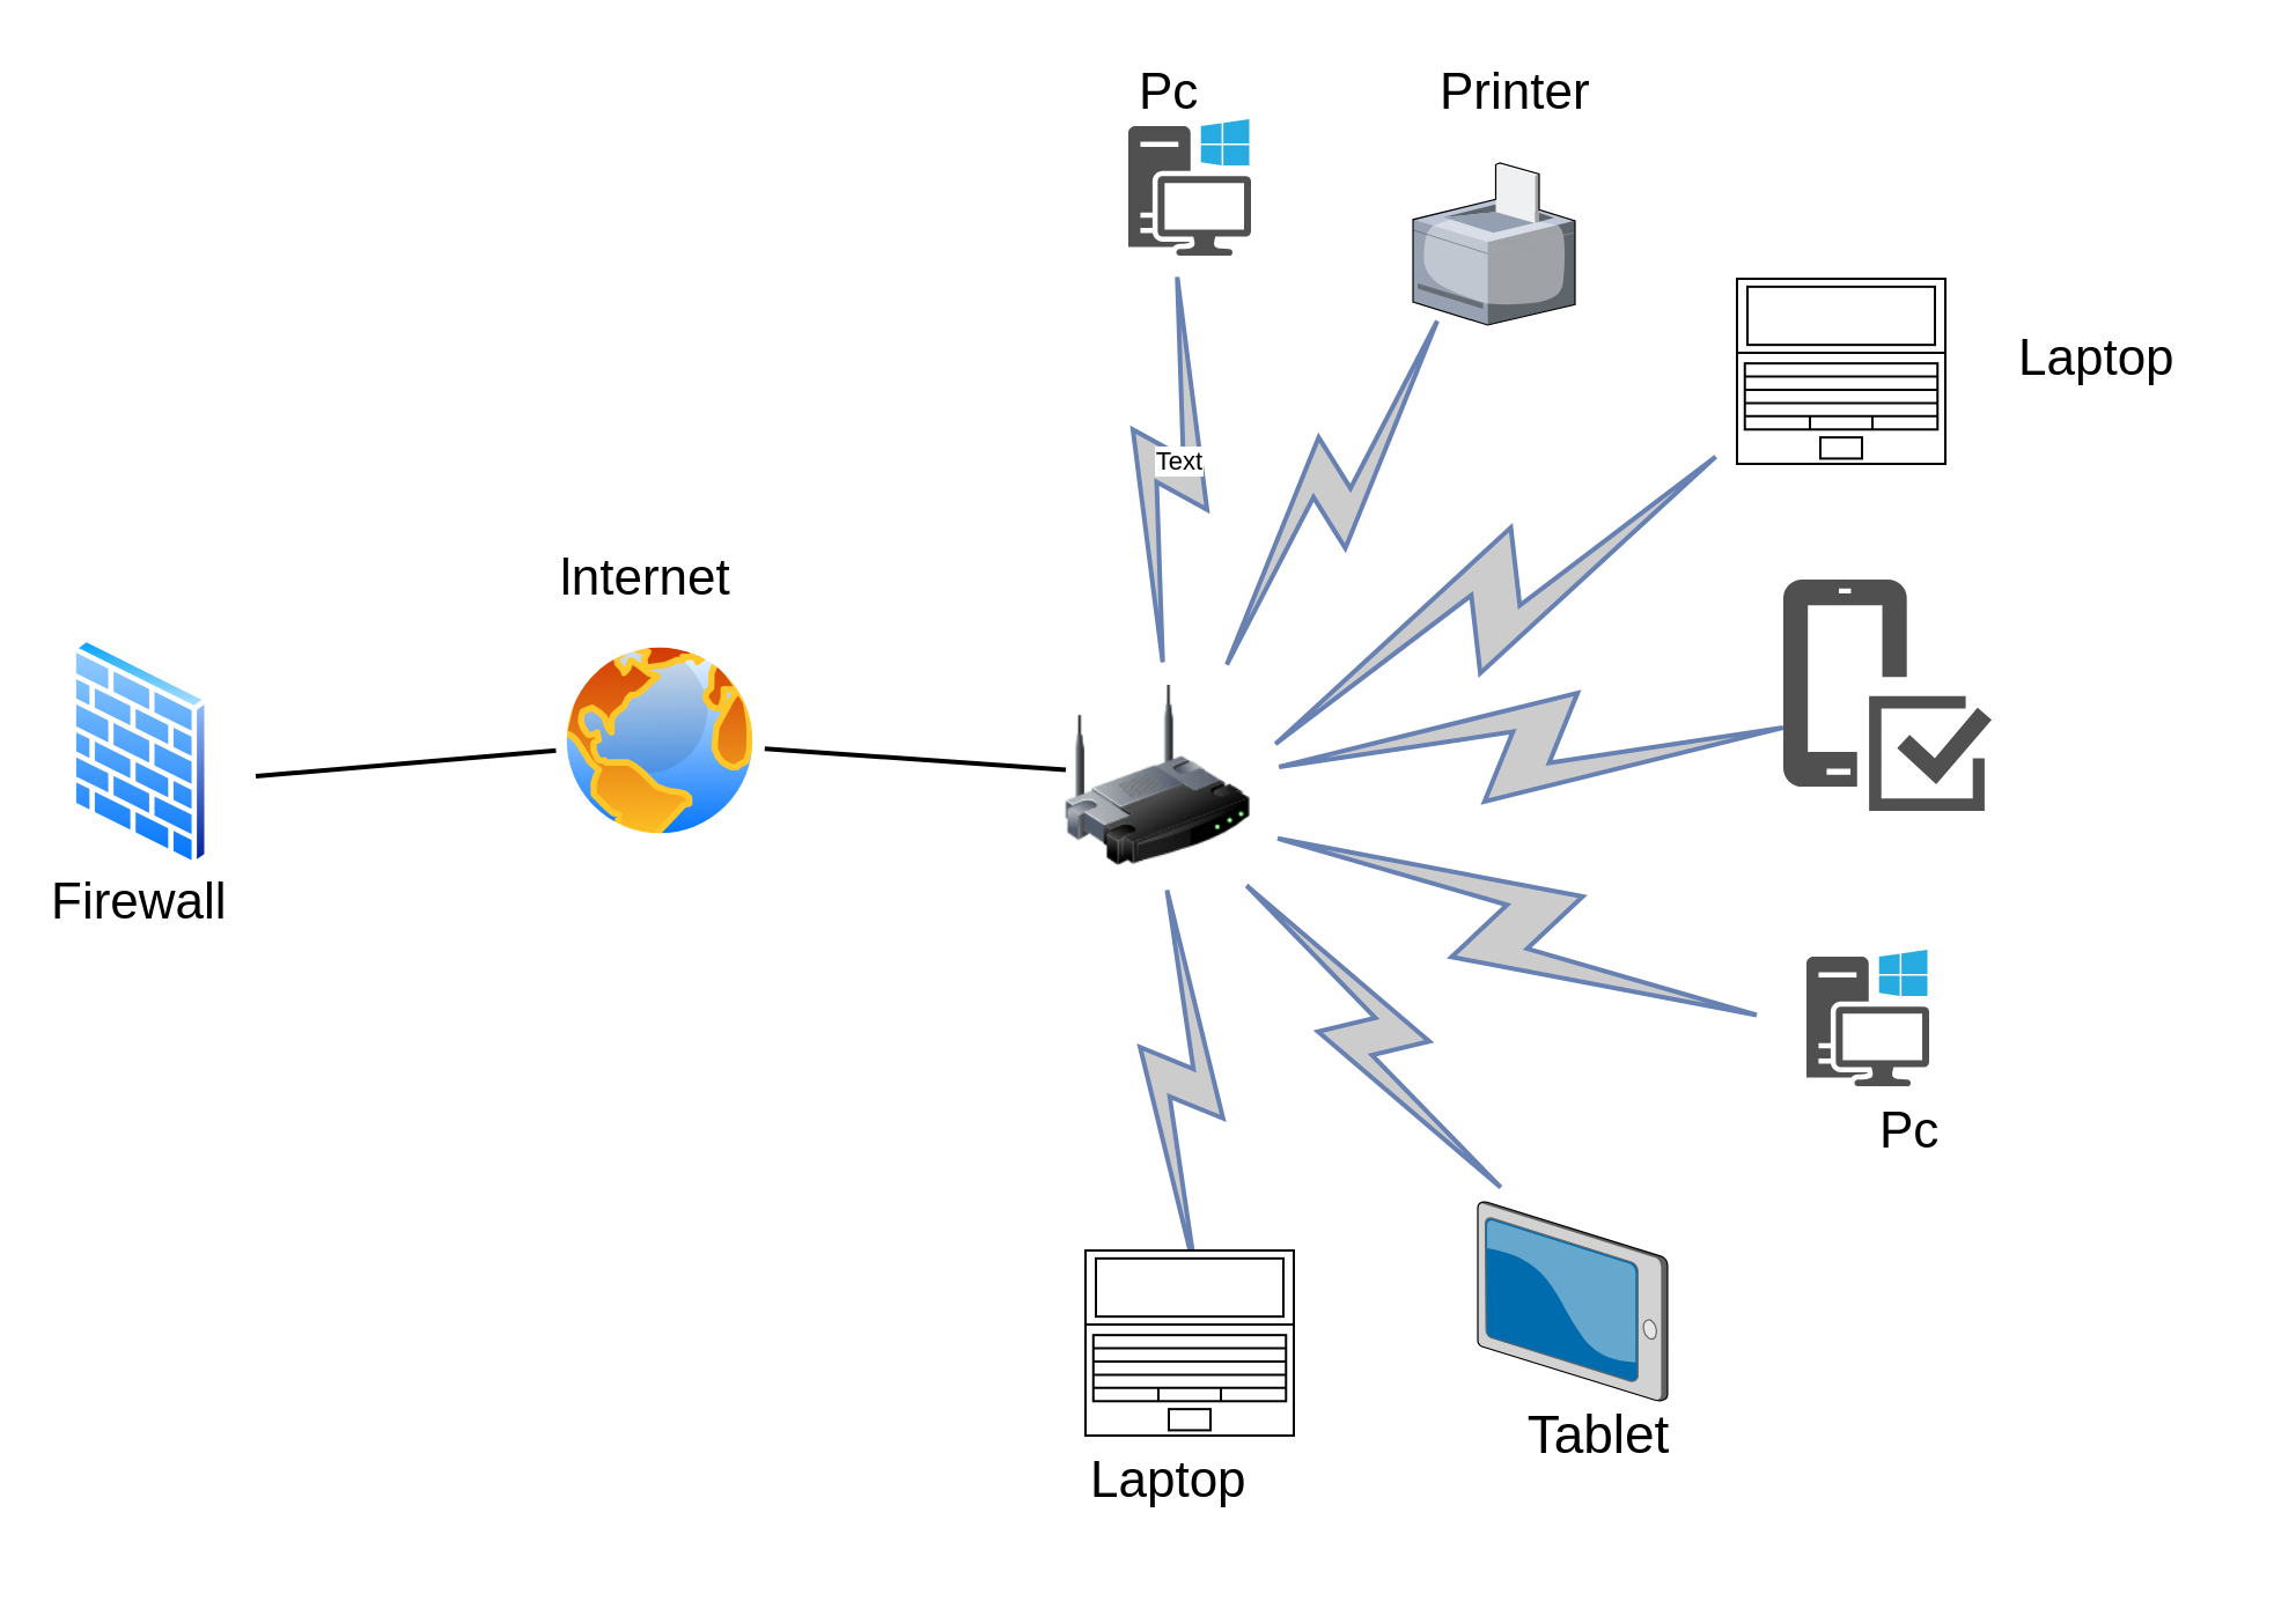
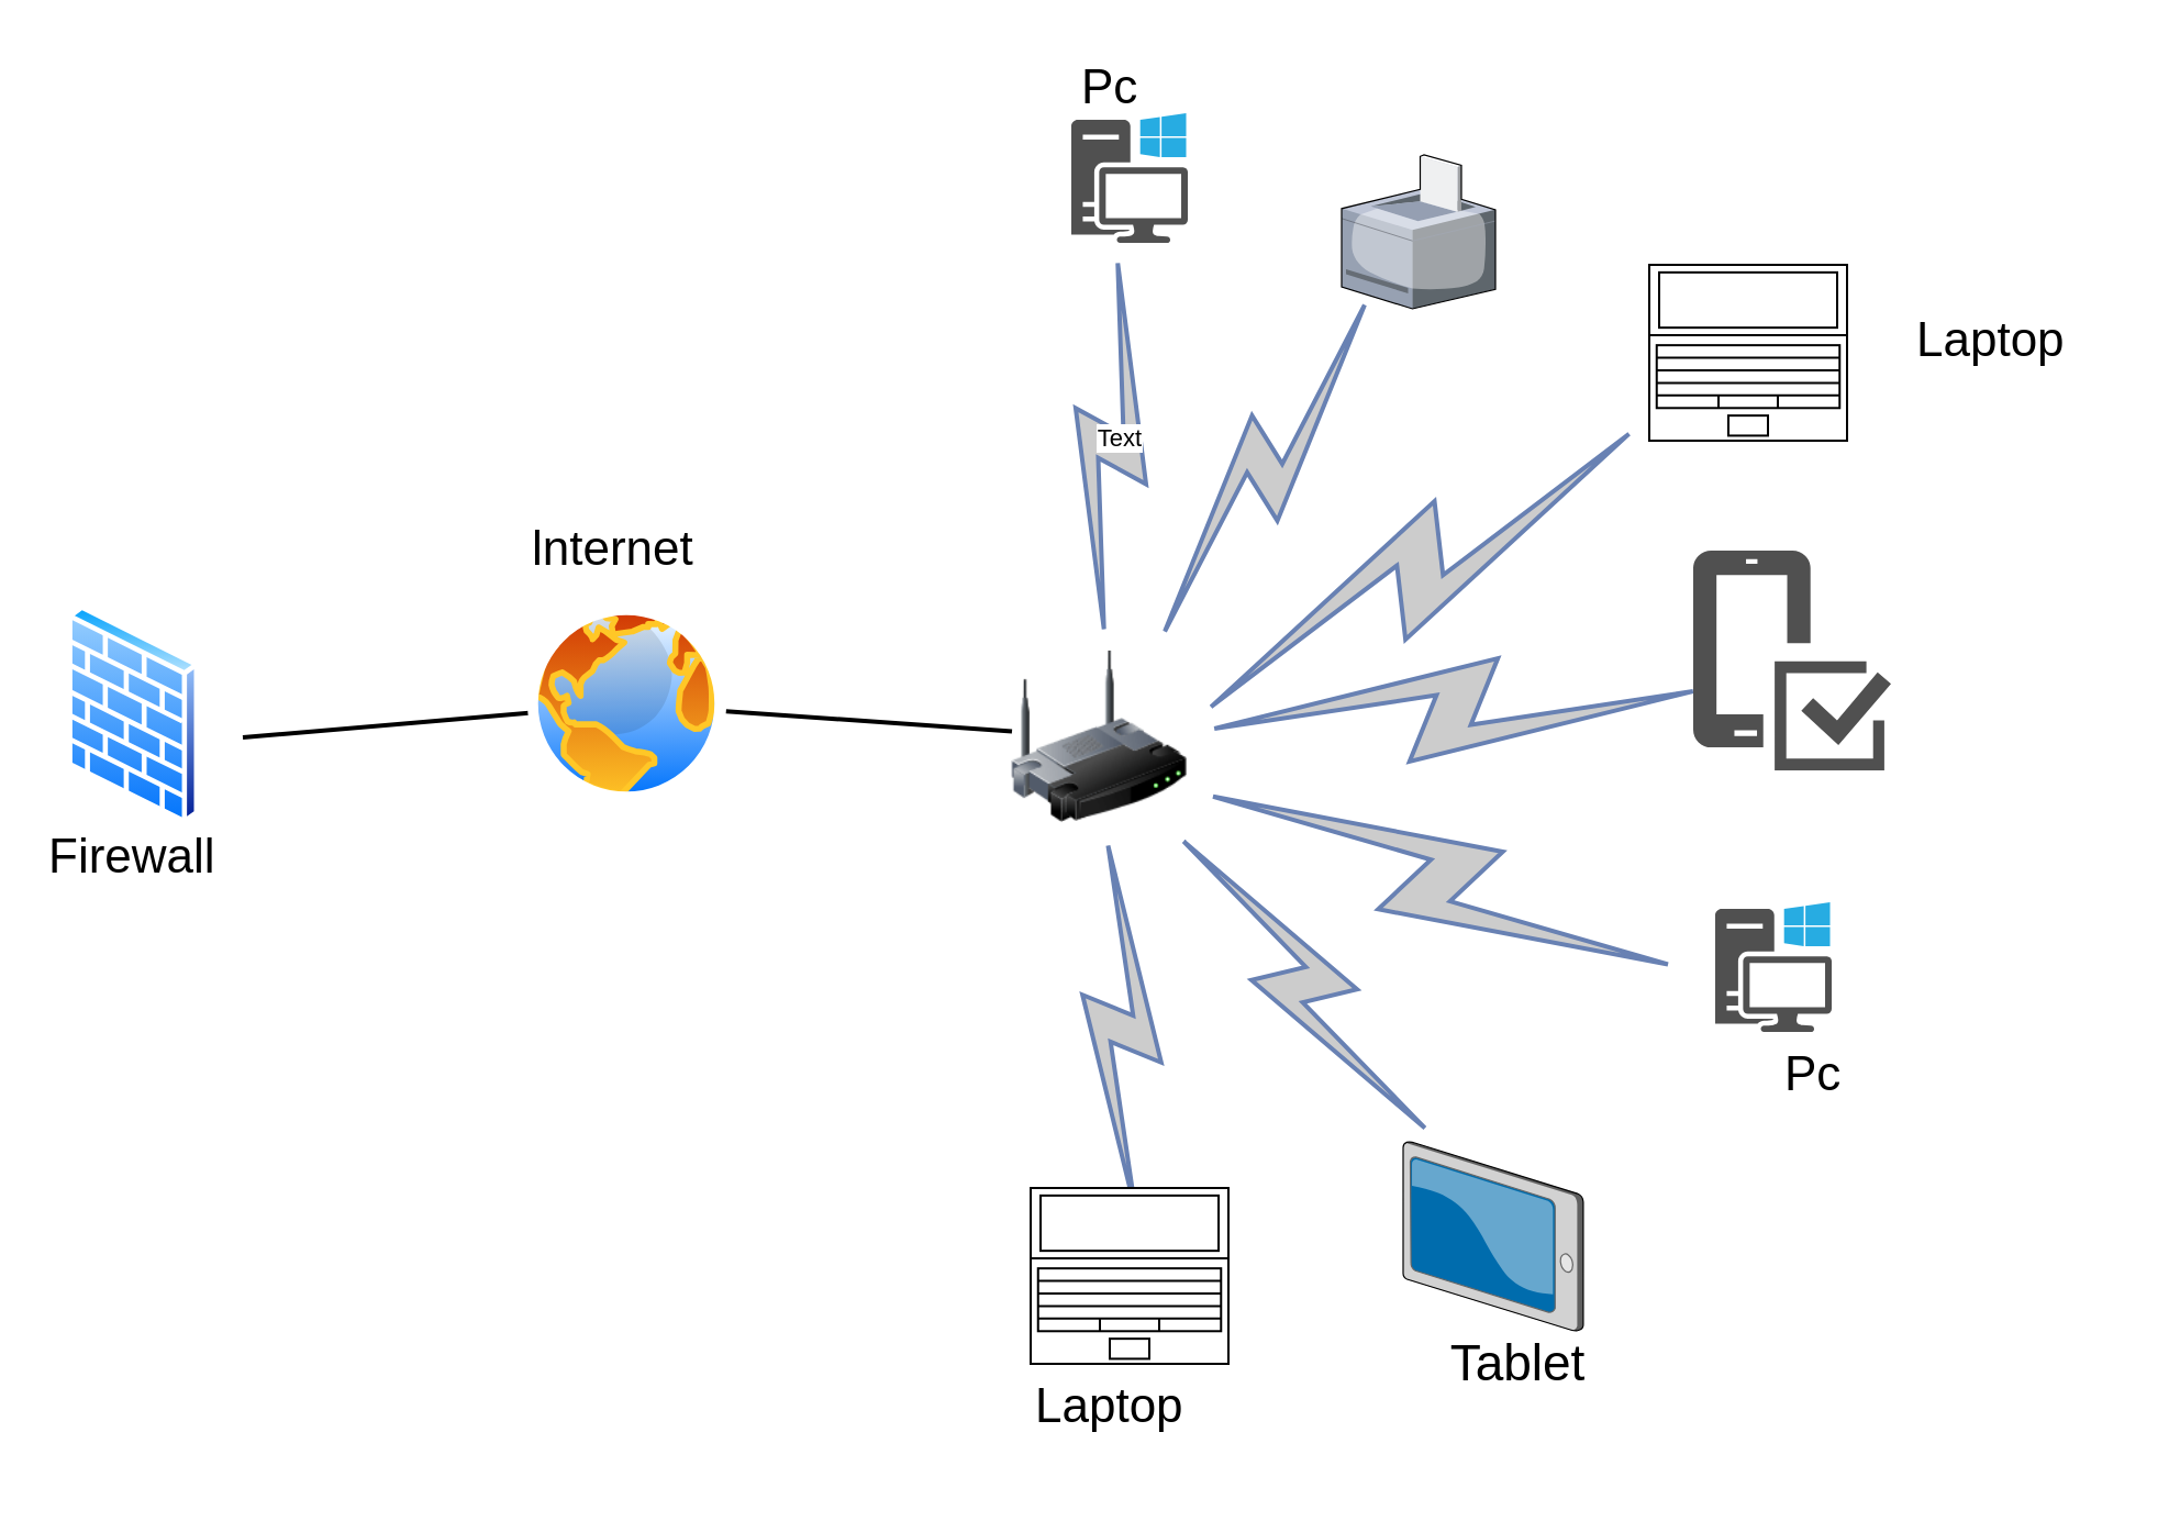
- <mxCell id="22" value="&lt;div style=&quot;text-align: center;&quot;&gt;&lt;span style=&quot;font-size: 22px; background-color: rgb(255, 255, 255);&quot;&gt;Printer&lt;/span&gt;&lt;/div&gt;" style="text;whiteSpace=wrap;html=1;" vertex="1" parent="1"><mxGeometry x="620" y="20" width="100" height="50" as="geometry" /></mxCell>
